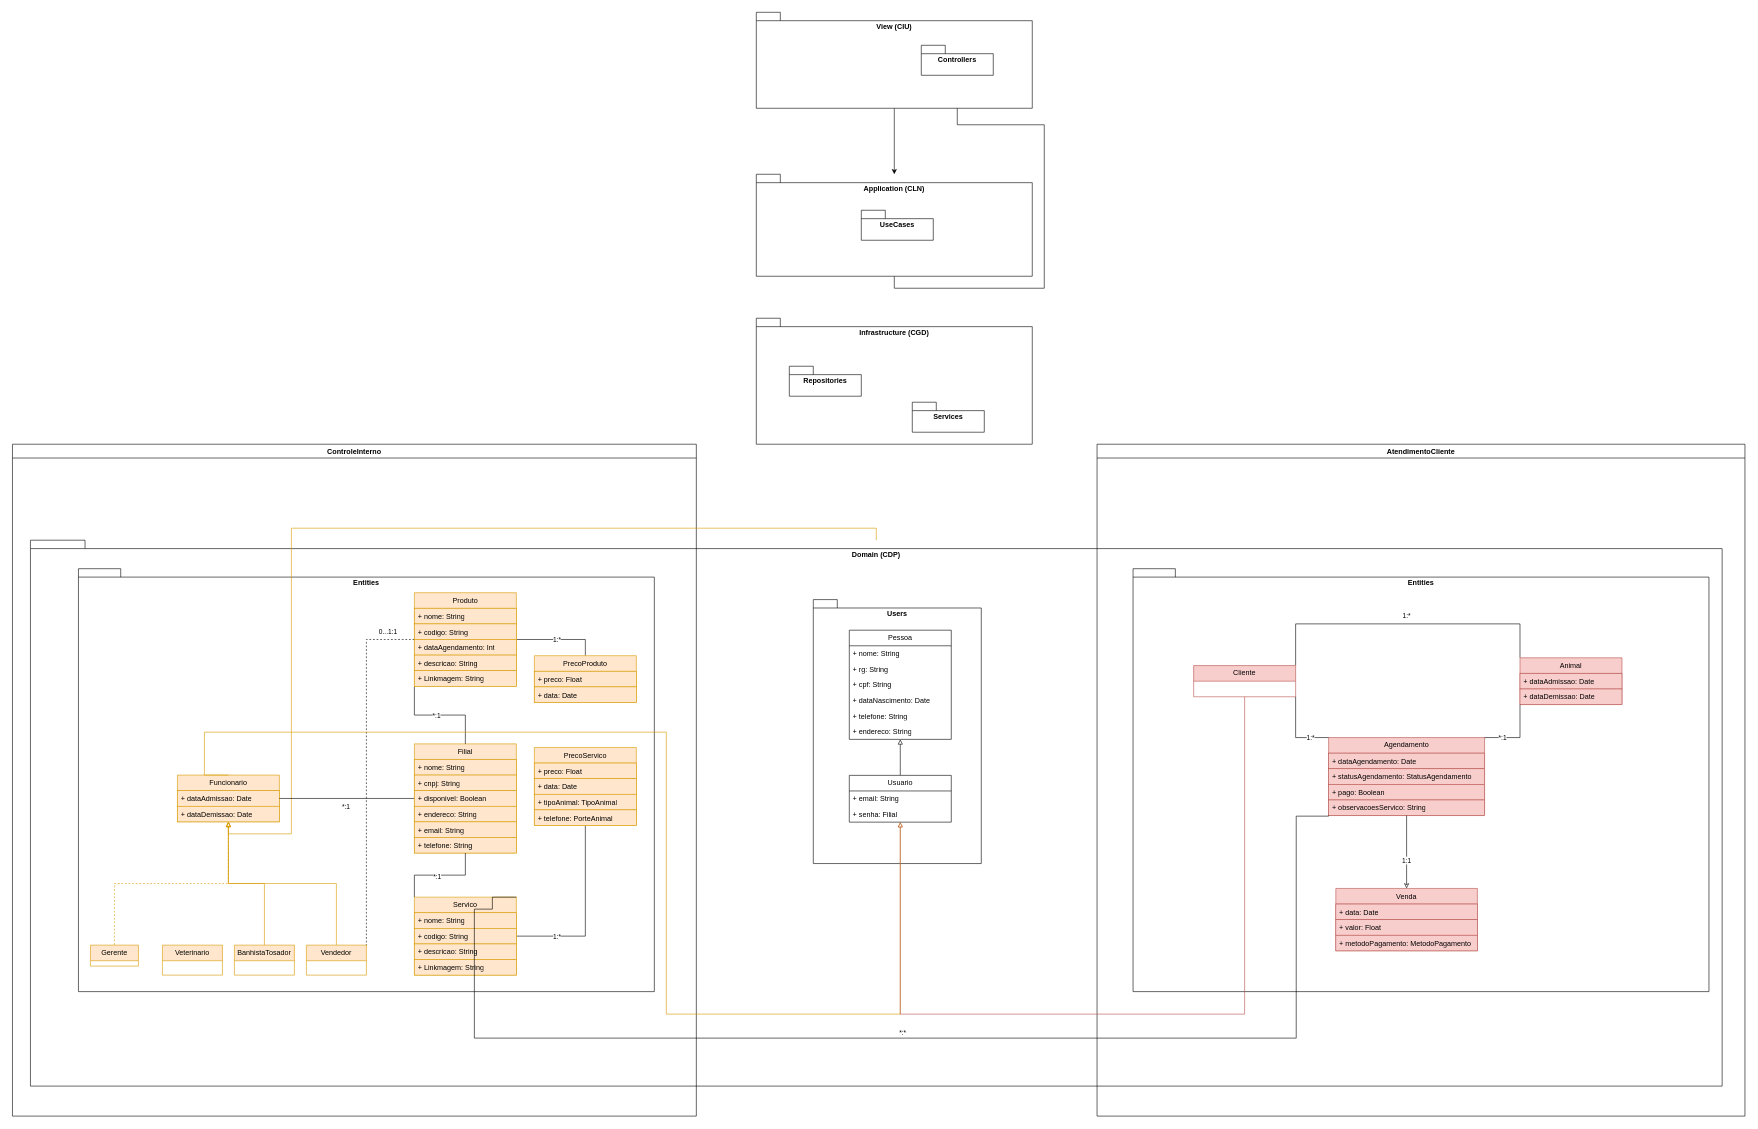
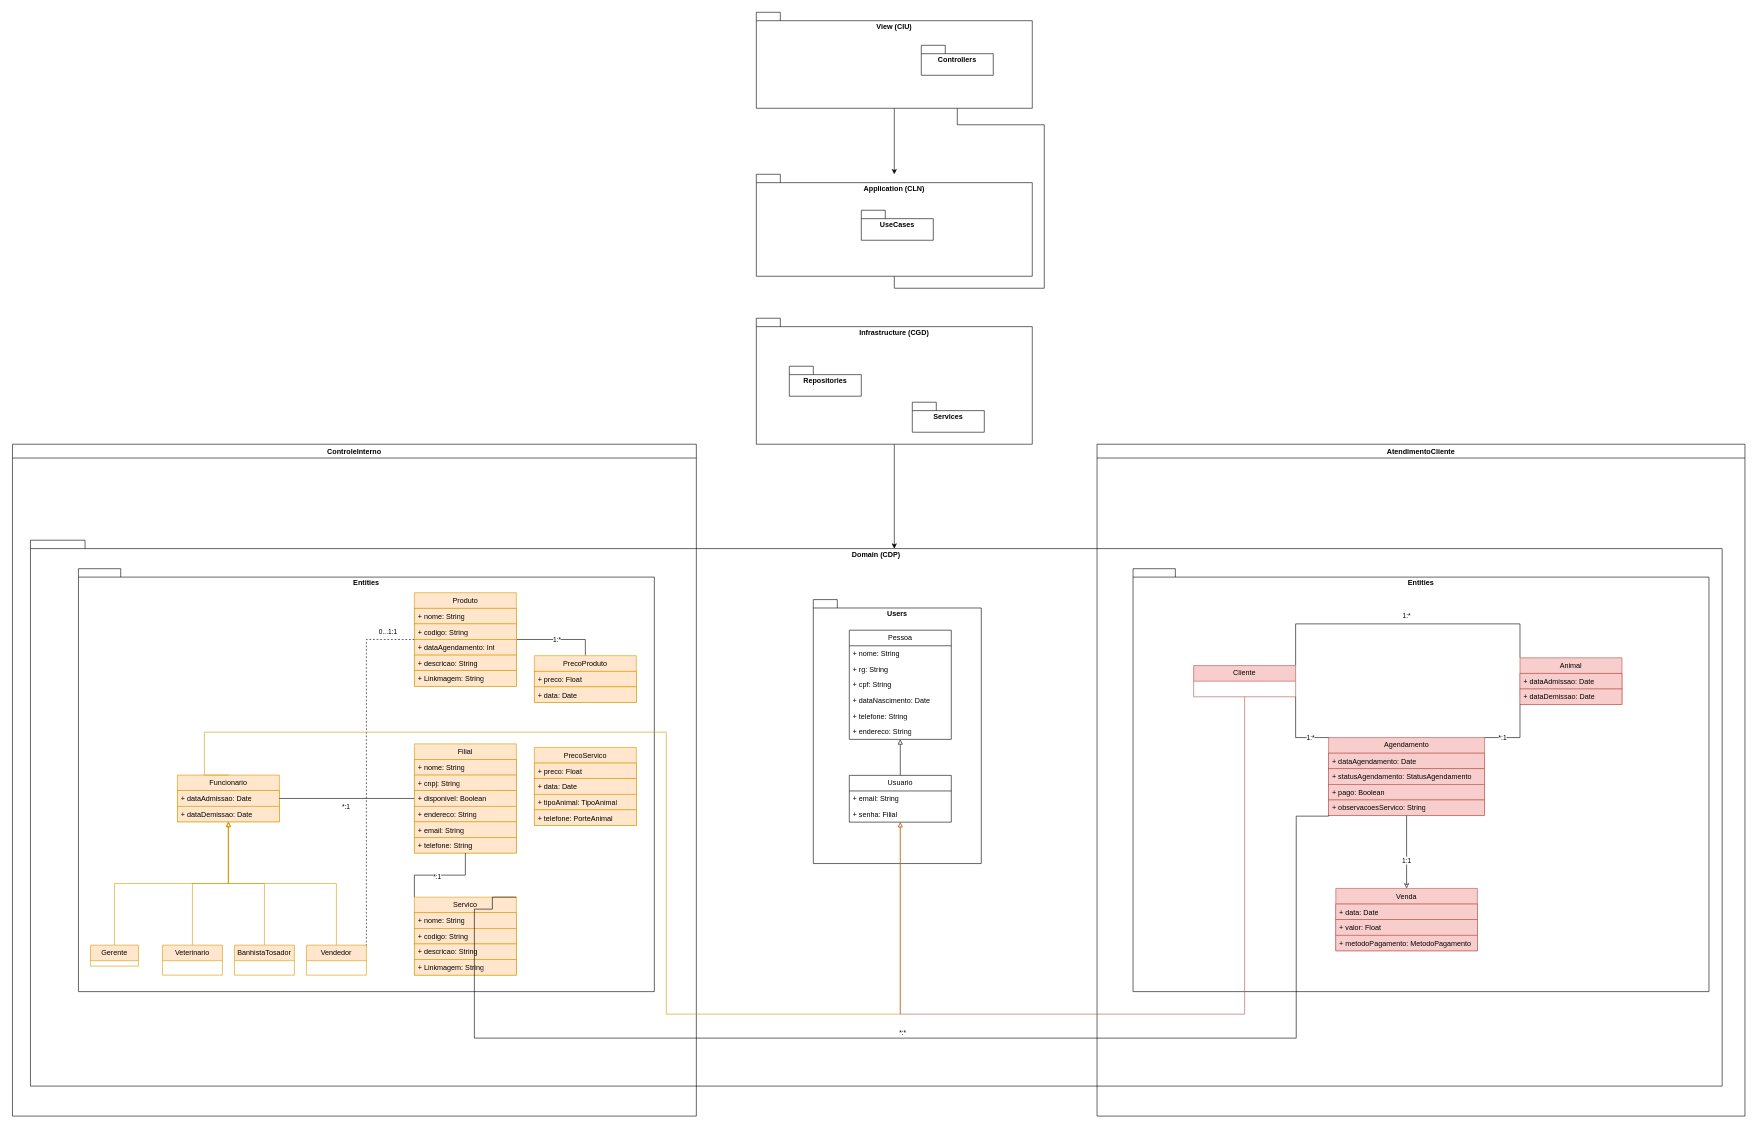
- <mxCell id="6" style="edgeStyle=orthogonalEdgeStyle;rounded=0;orthogonalLoop=1;jettySize=auto;html=1;exitX=0.5;exitY=1;exitDx=0;exitDy=0;startArrow=block;startFill=0;endArrow=none;endFill=0;fillColor=#ffe6cc;strokeColor=#d79b00;" parent="3" source="9" target="2" edge="1"><mxGeometry relative="1" as="geometry" /></mxCell>
+ <mxCell id="6" style="edgeStyle=orthogonalEdgeStyle;rounded=0;orthogonalLoop=1;jettySize=auto;html=1;exitX=0.5;exitY=1;exitDx=0;exitDy=0;entryX=0.5;entryY=0;entryDx=0;entryDy=0;startArrow=block;startFill=0;endArrow=none;endFill=0;fillColor=#ffe6cc;strokeColor=#d79b00;" parent="3" source="9" target="12" edge="1"><mxGeometry relative="1" as="geometry" /></mxCell>
+ <mxCell id="77" style="edgeStyle=orthogonalEdgeStyle;rounded=0;orthogonalLoop=1;jettySize=auto;html=1;exitX=0.5;exitY=1;exitDx=0;exitDy=0;exitPerimeter=0;entryX=0;entryY=0;entryDx=1440;entryDy=14;entryPerimeter=0;" parent="1" source="78" target="2" edge="1"><mxGeometry relative="1" as="geometry"><mxPoint x="1500" y="890" as="targetPoint" /></mxGeometry></mxCell>
- <mxCell id="27" style="edgeStyle=orthogonalEdgeStyle;rounded=0;orthogonalLoop=1;jettySize=auto;html=1;exitX=0;exitY=1;exitDx=0;exitDy=0;entryX=0.5;entryY=0;entryDx=0;entryDy=0;endArrow=none;endFill=0;" parent="3" source="31" target="18" edge="1"><mxGeometry relative="1" as="geometry" /></mxCell>
- <mxCell id="28" value="*:1" style="edgeLabel;html=1;align=center;verticalAlign=middle;resizable=0;points=[];" parent="27" vertex="1" connectable="0"><mxGeometry x="-0.067" y="-1" relative="1" as="geometry"><mxPoint as="offset" /></mxGeometry></mxCell>
- <mxCell id="5" style="edgeStyle=orthogonalEdgeStyle;rounded=0;orthogonalLoop=1;jettySize=auto;html=1;exitX=0.5;exitY=1;exitDx=0;exitDy=0;startArrow=block;startFill=0;endArrow=none;endFill=0;fillColor=#ffe6cc;strokeColor=#d79b00;dashed=1;" parent="3" source="9" target="14" edge="1"><mxGeometry relative="1" as="geometry" /></mxCell>
+ <mxCell id="5" style="edgeStyle=orthogonalEdgeStyle;rounded=0;orthogonalLoop=1;jettySize=auto;html=1;exitX=0.5;exitY=1;exitDx=0;exitDy=0;startArrow=block;startFill=0;endArrow=none;endFill=0;fillColor=#ffe6cc;strokeColor=#d79b00;" parent="3" source="9" target="14" edge="1"><mxGeometry relative="1" as="geometry" /></mxCell>
- <mxCell id="42" style="edgeStyle=orthogonalEdgeStyle;rounded=0;orthogonalLoop=1;jettySize=auto;html=1;exitX=1;exitY=0.5;exitDx=0;exitDy=0;entryX=0.5;entryY=1;entryDx=0;entryDy=0;endArrow=none;endFill=0;" parent="3" source="44" target="49" edge="1"><mxGeometry relative="1" as="geometry" /></mxCell>
- <mxCell id="43" value="1:*" style="edgeLabel;html=1;align=center;verticalAlign=middle;resizable=0;points=[];" parent="42" vertex="1" connectable="0"><mxGeometry x="-0.588" y="-1" relative="1" as="geometry"><mxPoint x="5" y="-1" as="offset" /></mxGeometry></mxCell>
